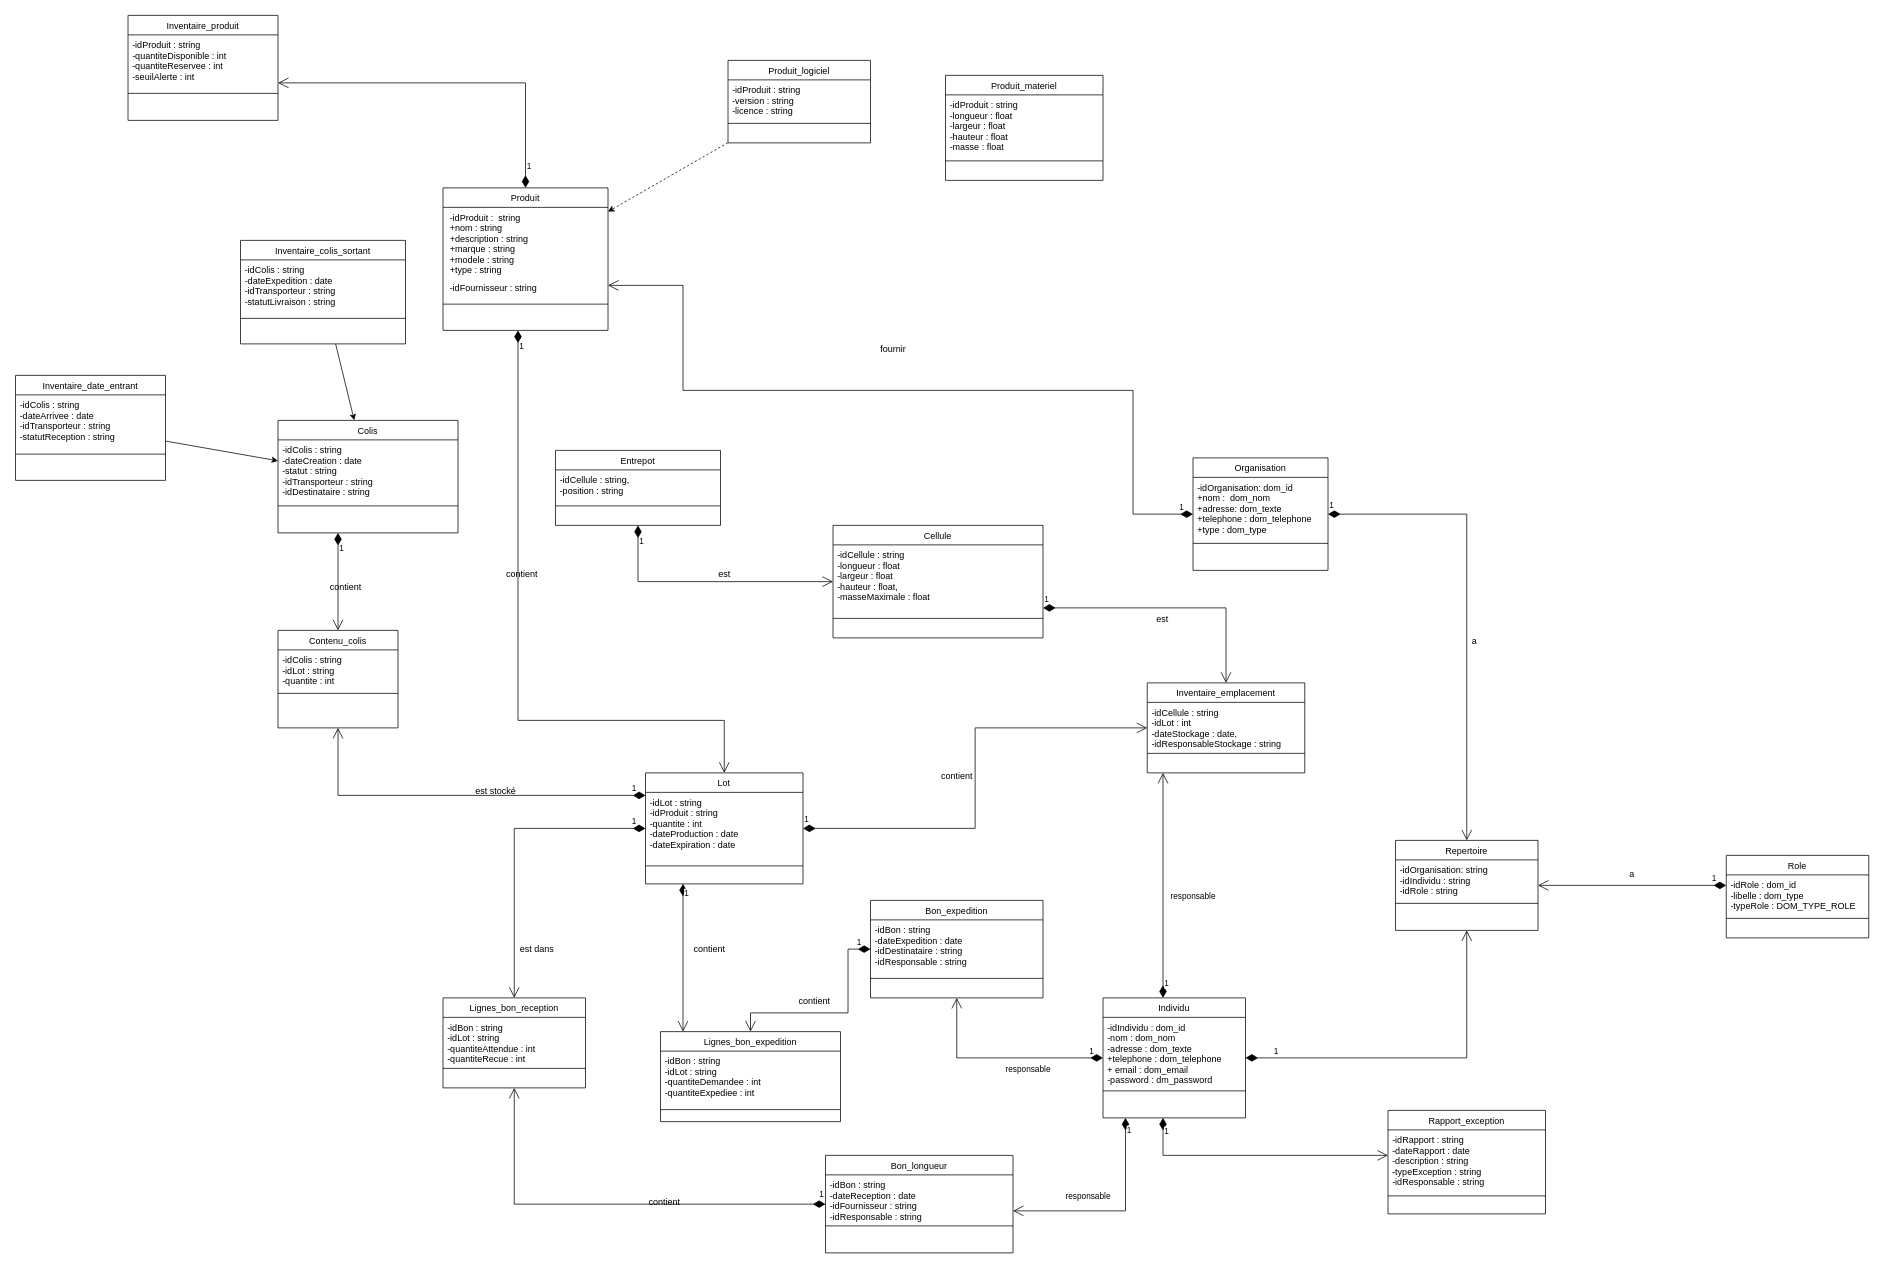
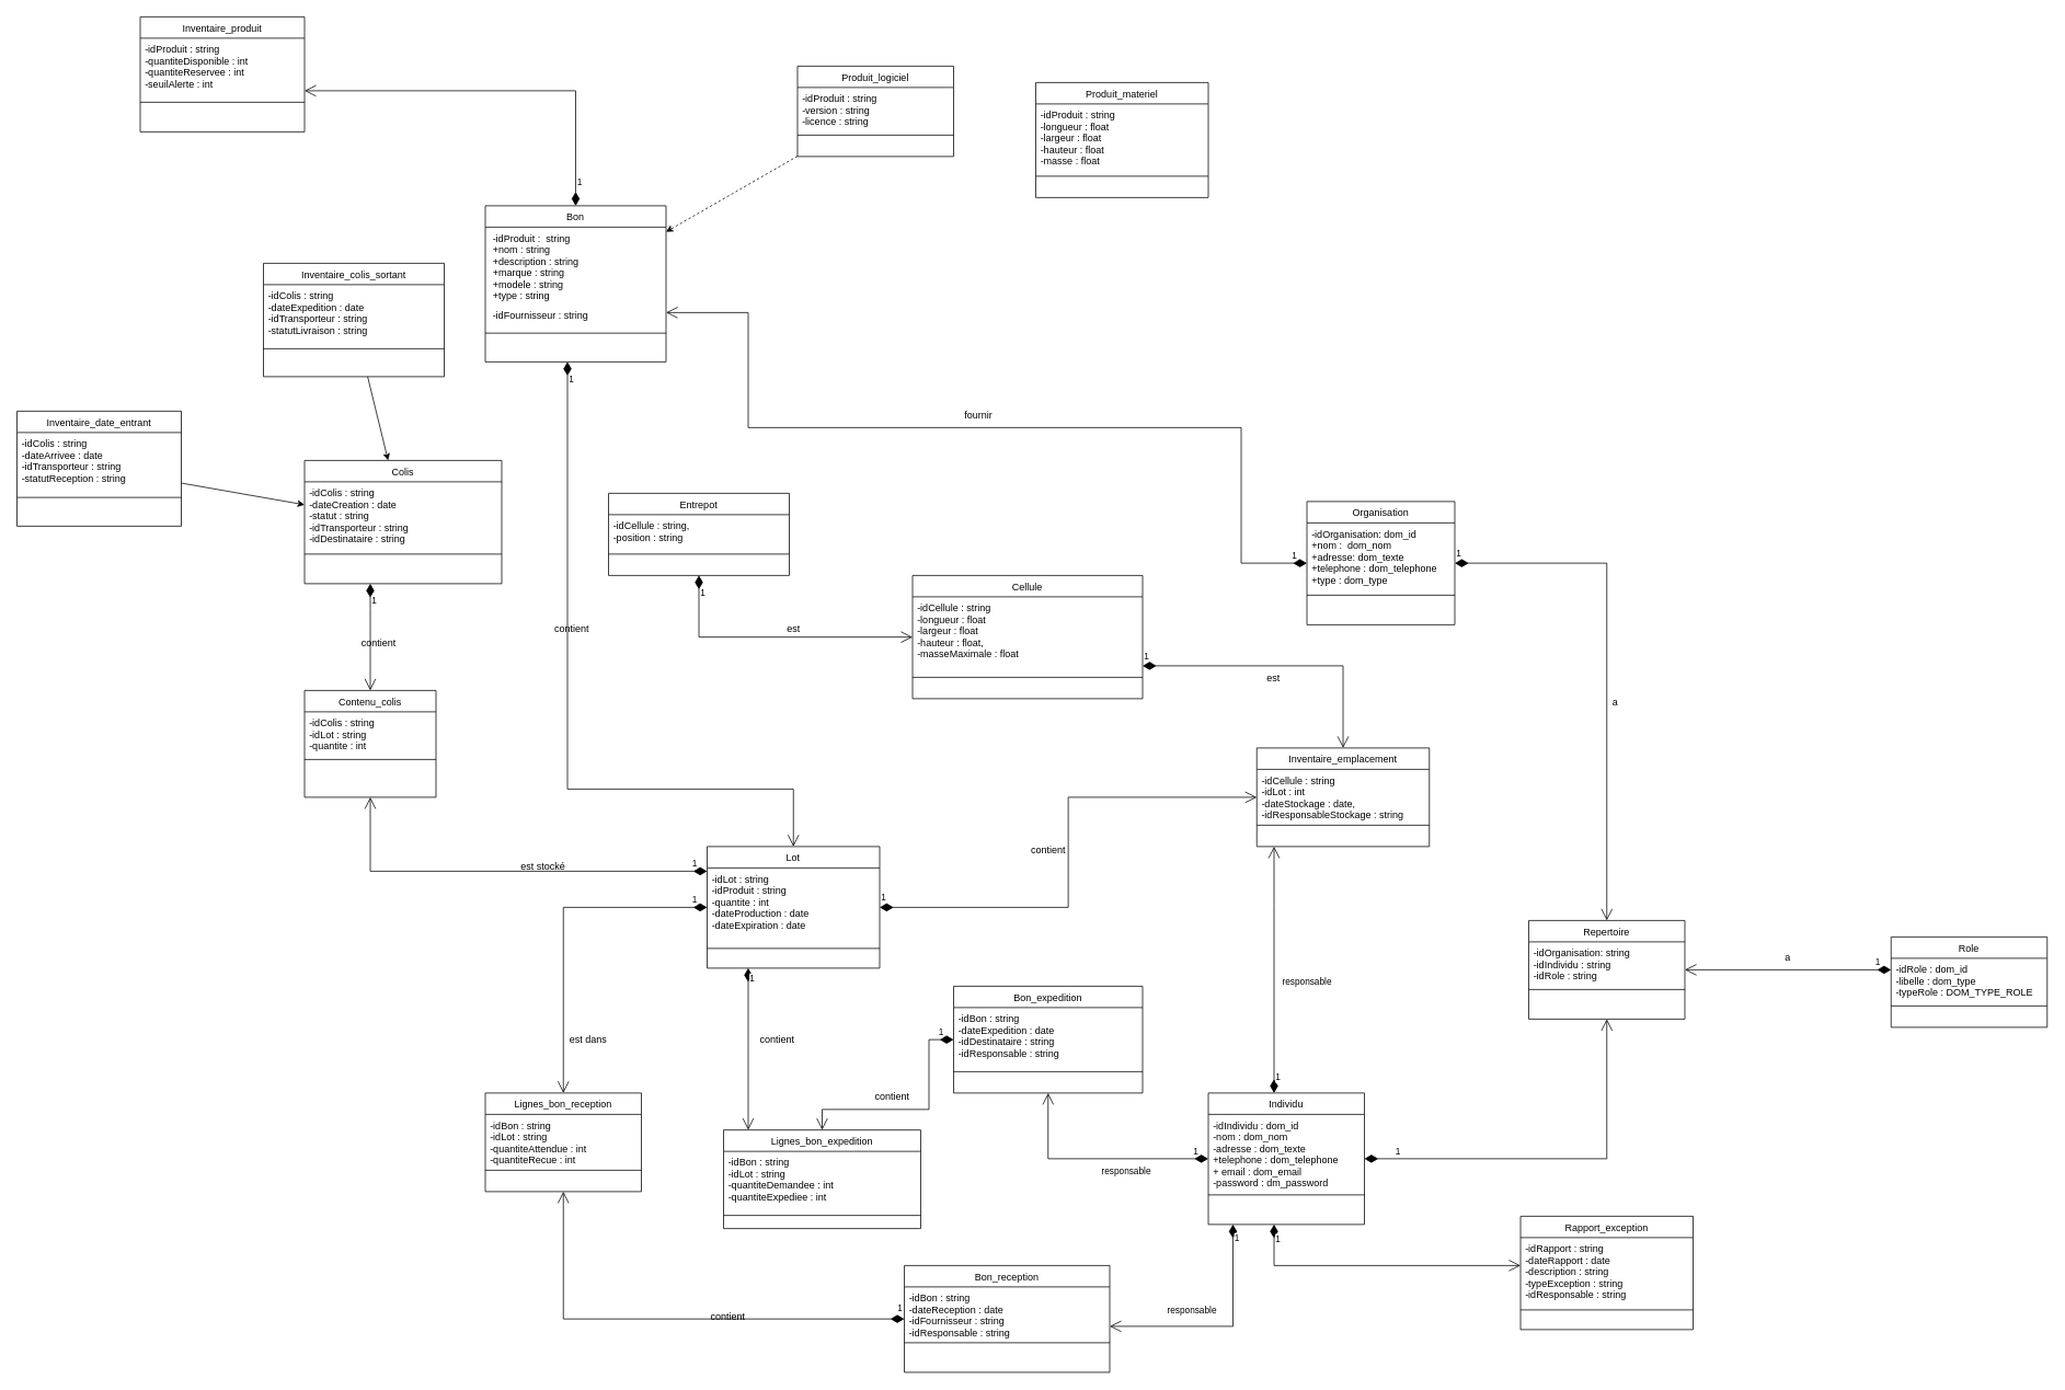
- <mxCell id="11" value="Produit" style="swimlane;fontStyle=0;align=center;verticalAlign=top;childLayout=stackLayout;horizontal=1;startSize=26;horizontalStack=0;resizeParent=1;resizeLast=0;collapsible=1;marginBottom=0;rounded=0;shadow=0;strokeWidth=1;" parent="1" vertex="1"><mxGeometry x="590" y="250" width="220" height="190" as="geometry"><mxRectangle x="130" y="380" width="160" height="26" as="alternateBounds" /></mxGeometry></mxCell>
+ <mxCell id="11" value="Bon" style="swimlane;fontStyle=0;align=center;verticalAlign=top;childLayout=stackLayout;horizontal=1;startSize=26;horizontalStack=0;resizeParent=1;resizeLast=0;collapsible=1;marginBottom=0;rounded=0;shadow=0;strokeWidth=1;" parent="1" vertex="1"><mxGeometry x="590" y="250" width="220" height="190" as="geometry"><mxRectangle x="130" y="380" width="160" height="26" as="alternateBounds" /></mxGeometry></mxCell>
- <mxCell id="98" value="fournir" style="text;html=1;align=center;verticalAlign=middle;resizable=0;points=[];autosize=1;strokeColor=none;fillColor=none;" parent="1" vertex="1"><mxGeometry x="1160" y="450" width="60" height="30" as="geometry" /></mxCell>
+ <mxCell id="98" value="fournir" style="text;html=1;align=center;verticalAlign=middle;resizable=0;points=[];autosize=1;strokeColor=none;fillColor=none;" parent="1" vertex="1"><mxGeometry x="1160" y="490" width="60" height="30" as="geometry" /></mxCell>
- <mxCell id="39" value="Bon_longueur" style="swimlane;fontStyle=0;align=center;verticalAlign=top;childLayout=stackLayout;horizontal=1;startSize=26;horizontalStack=0;resizeParent=1;resizeLast=0;collapsible=1;marginBottom=0;rounded=0;shadow=0;strokeWidth=1;" parent="1" vertex="1"><mxGeometry x="1100" y="1540" width="250" height="130" as="geometry"><mxRectangle x="130" y="380" width="160" height="26" as="alternateBounds" /></mxGeometry></mxCell>
+ <mxCell id="39" value="Bon_reception" style="swimlane;fontStyle=0;align=center;verticalAlign=top;childLayout=stackLayout;horizontal=1;startSize=26;horizontalStack=0;resizeParent=1;resizeLast=0;collapsible=1;marginBottom=0;rounded=0;shadow=0;strokeWidth=1;" parent="1" vertex="1"><mxGeometry x="1100" y="1540" width="250" height="130" as="geometry"><mxRectangle x="130" y="380" width="160" height="26" as="alternateBounds" /></mxGeometry></mxCell>
